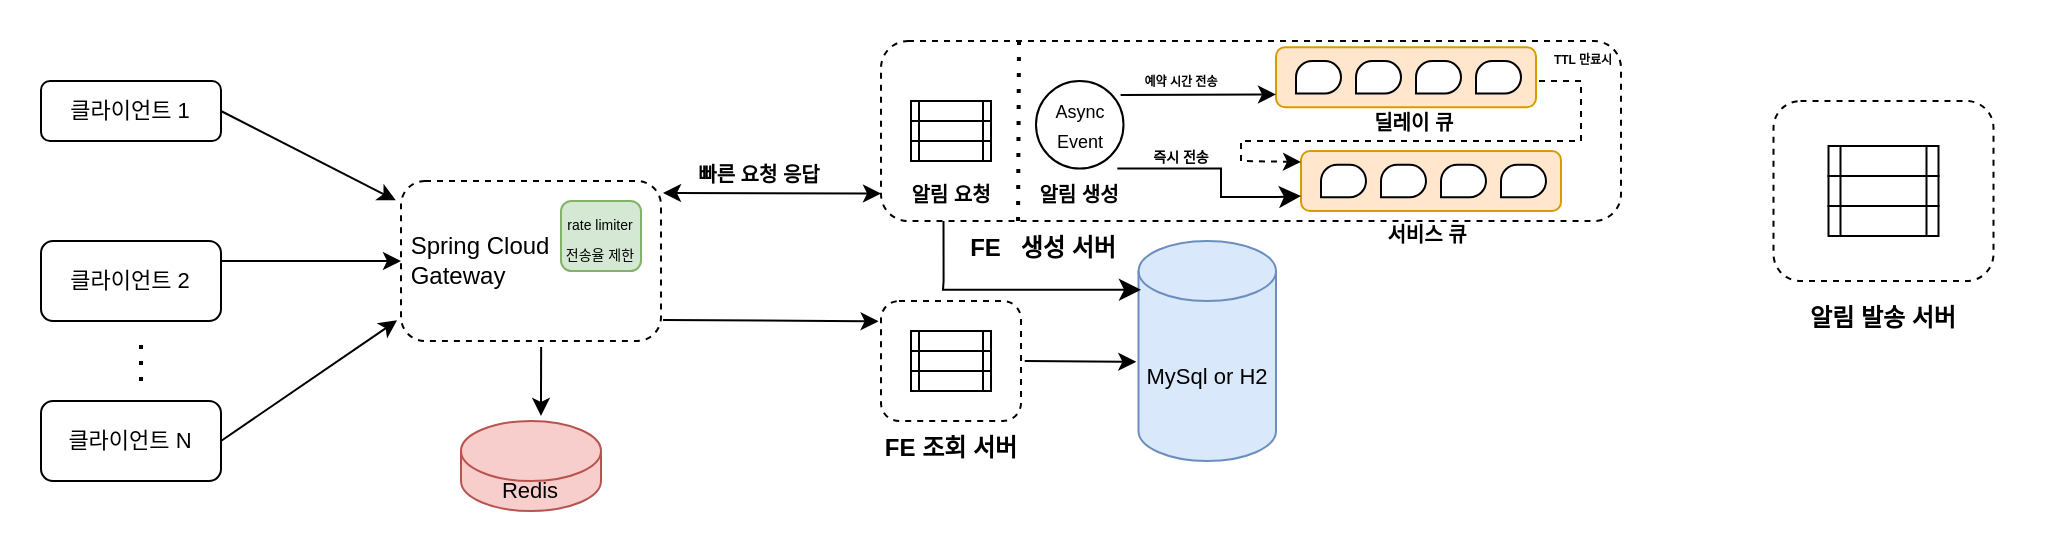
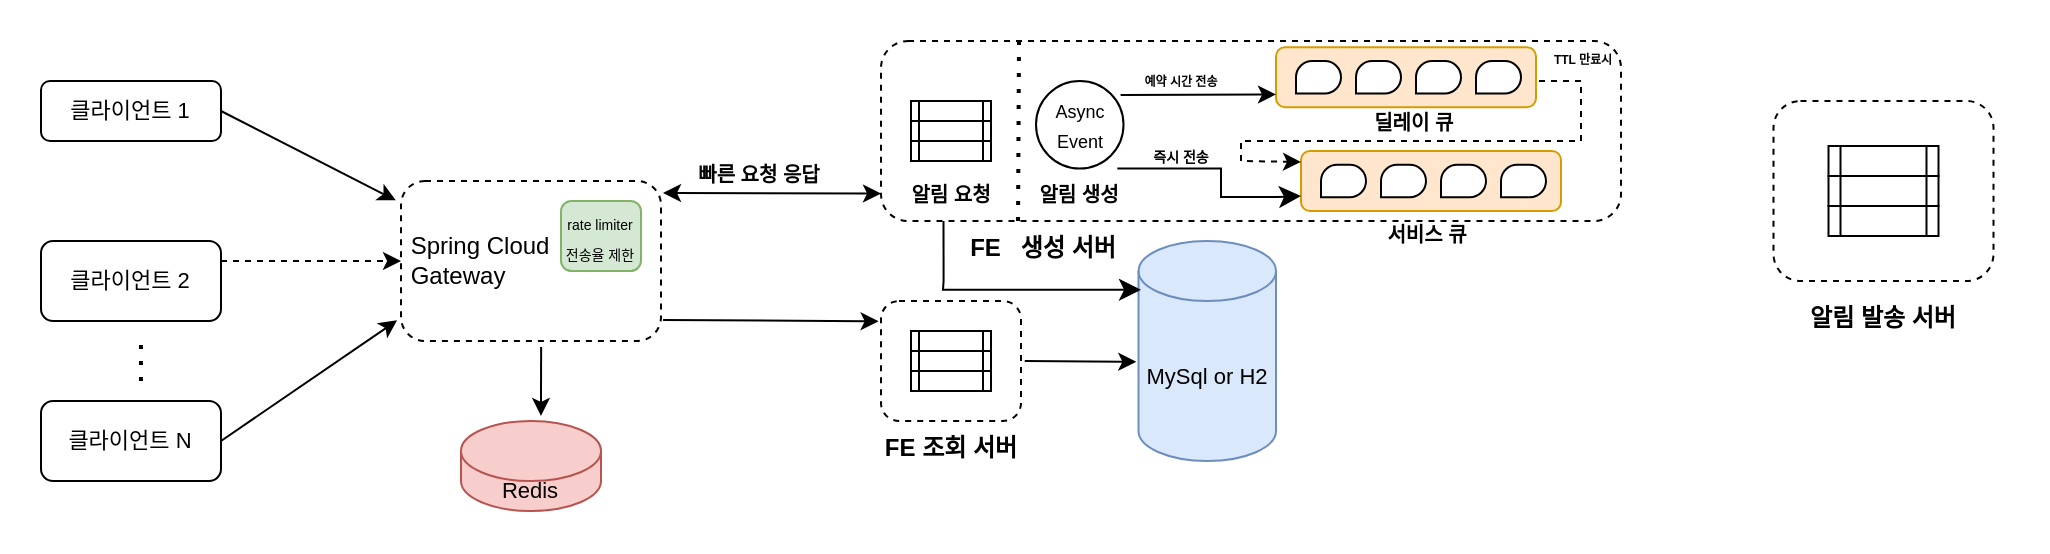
- <mxCell id="6" value="" style="endArrow=classic;html=1;rounded=0;exitX=1;exitY=0.25;exitDx=0;exitDy=0;entryX=0;entryY=0.5;entryDx=0;entryDy=0;" edge="1" parent="1" source="3" target="9"><mxGeometry width="50" height="50" relative="1" as="geometry"><mxPoint x="280" y="160" as="sourcePoint" /><mxPoint x="190" y="140" as="targetPoint" /></mxGeometry></mxCell>
+ <mxCell id="6" value="" style="endArrow=classic;html=1;rounded=0;exitX=1;exitY=0.25;exitDx=0;exitDy=0;entryX=0;entryY=0.5;entryDx=0;entryDy=0;dashed=1;" edge="1" parent="1" source="3" target="9"><mxGeometry width="50" height="50" relative="1" as="geometry"><mxPoint x="280" y="160" as="sourcePoint" /><mxPoint x="190" y="140" as="targetPoint" /></mxGeometry></mxCell>
